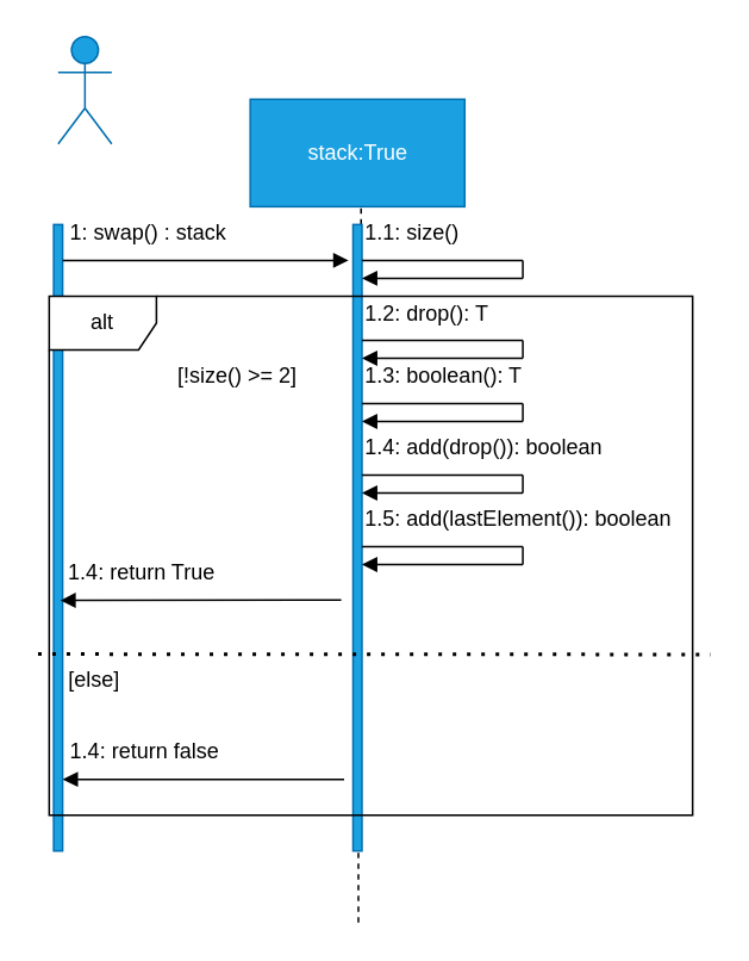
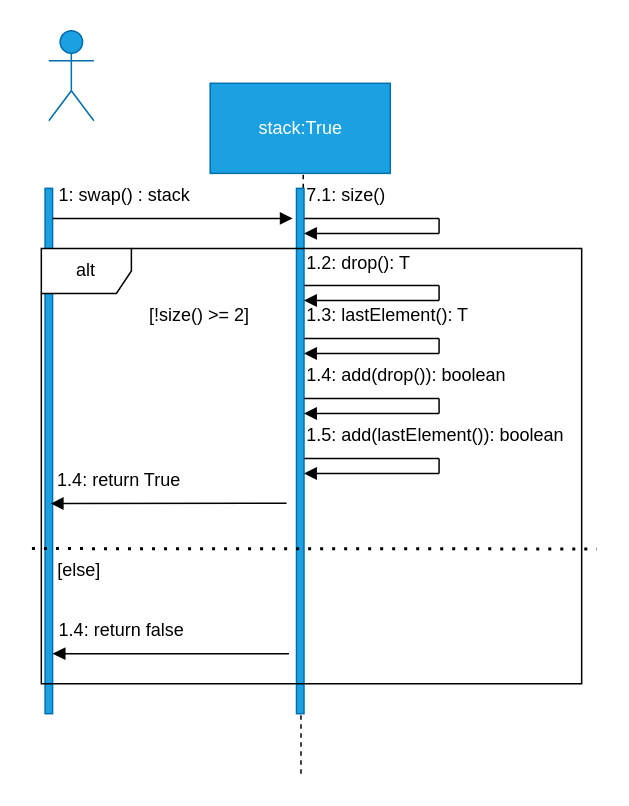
- <mxCell id="14" value="1.1: size()" style="text;html=1;strokeColor=none;fillColor=none;align=left;verticalAlign=middle;whiteSpace=wrap;rounded=0;" vertex="1" parent="1"><mxGeometry x="202" y="115" width="65" height="30" as="geometry" /></mxCell>
+ <mxCell id="14" value="7.1: size()" style="text;html=1;strokeColor=none;fillColor=none;align=left;verticalAlign=middle;whiteSpace=wrap;rounded=0;" vertex="1" parent="1"><mxGeometry x="202" y="115" width="65" height="30" as="geometry" /></mxCell>
- <mxCell id="33" value="1.3: boolean(): T" style="text;html=1;strokeColor=none;fillColor=none;align=left;verticalAlign=middle;whiteSpace=wrap;rounded=0;" vertex="1" parent="1"><mxGeometry x="202" y="195" width="125" height="30" as="geometry" /></mxCell>
+ <mxCell id="33" value="1.3: lastElement(): T" style="text;html=1;strokeColor=none;fillColor=none;align=left;verticalAlign=middle;whiteSpace=wrap;rounded=0;" vertex="1" parent="1"><mxGeometry x="202" y="195" width="125" height="30" as="geometry" /></mxCell>
